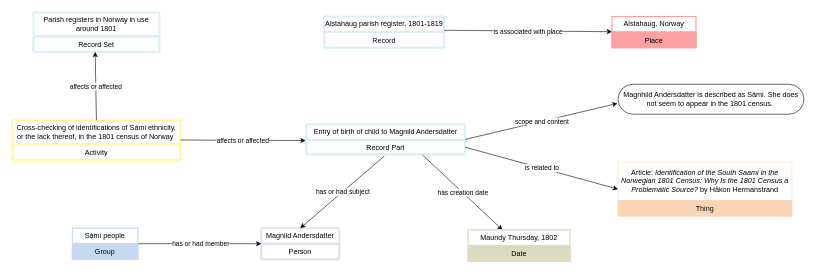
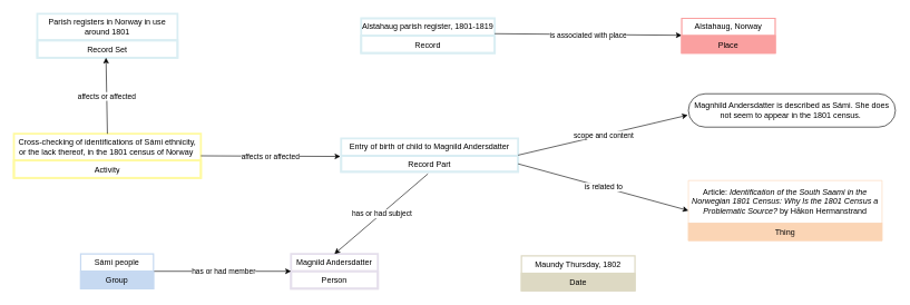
- <mxCell id="25" value="" style="endArrow=classic;html=1;rounded=0;exitX=0.732;exitY=1.042;exitDx=0;exitDy=0;exitPerimeter=0;" parent="1" source="11" target="27" edge="1"><mxGeometry relative="1" as="geometry"><mxPoint x="775" y="370" as="sourcePoint" /><mxPoint x="925" y="370" as="targetPoint" /></mxGeometry></mxCell>
- <mxCell id="26" value="has creation date" style="edgeLabel;resizable=0;html=1;;align=center;verticalAlign=middle;" parent="25" connectable="0" vertex="1"><mxGeometry relative="1" as="geometry" /></mxCell>
